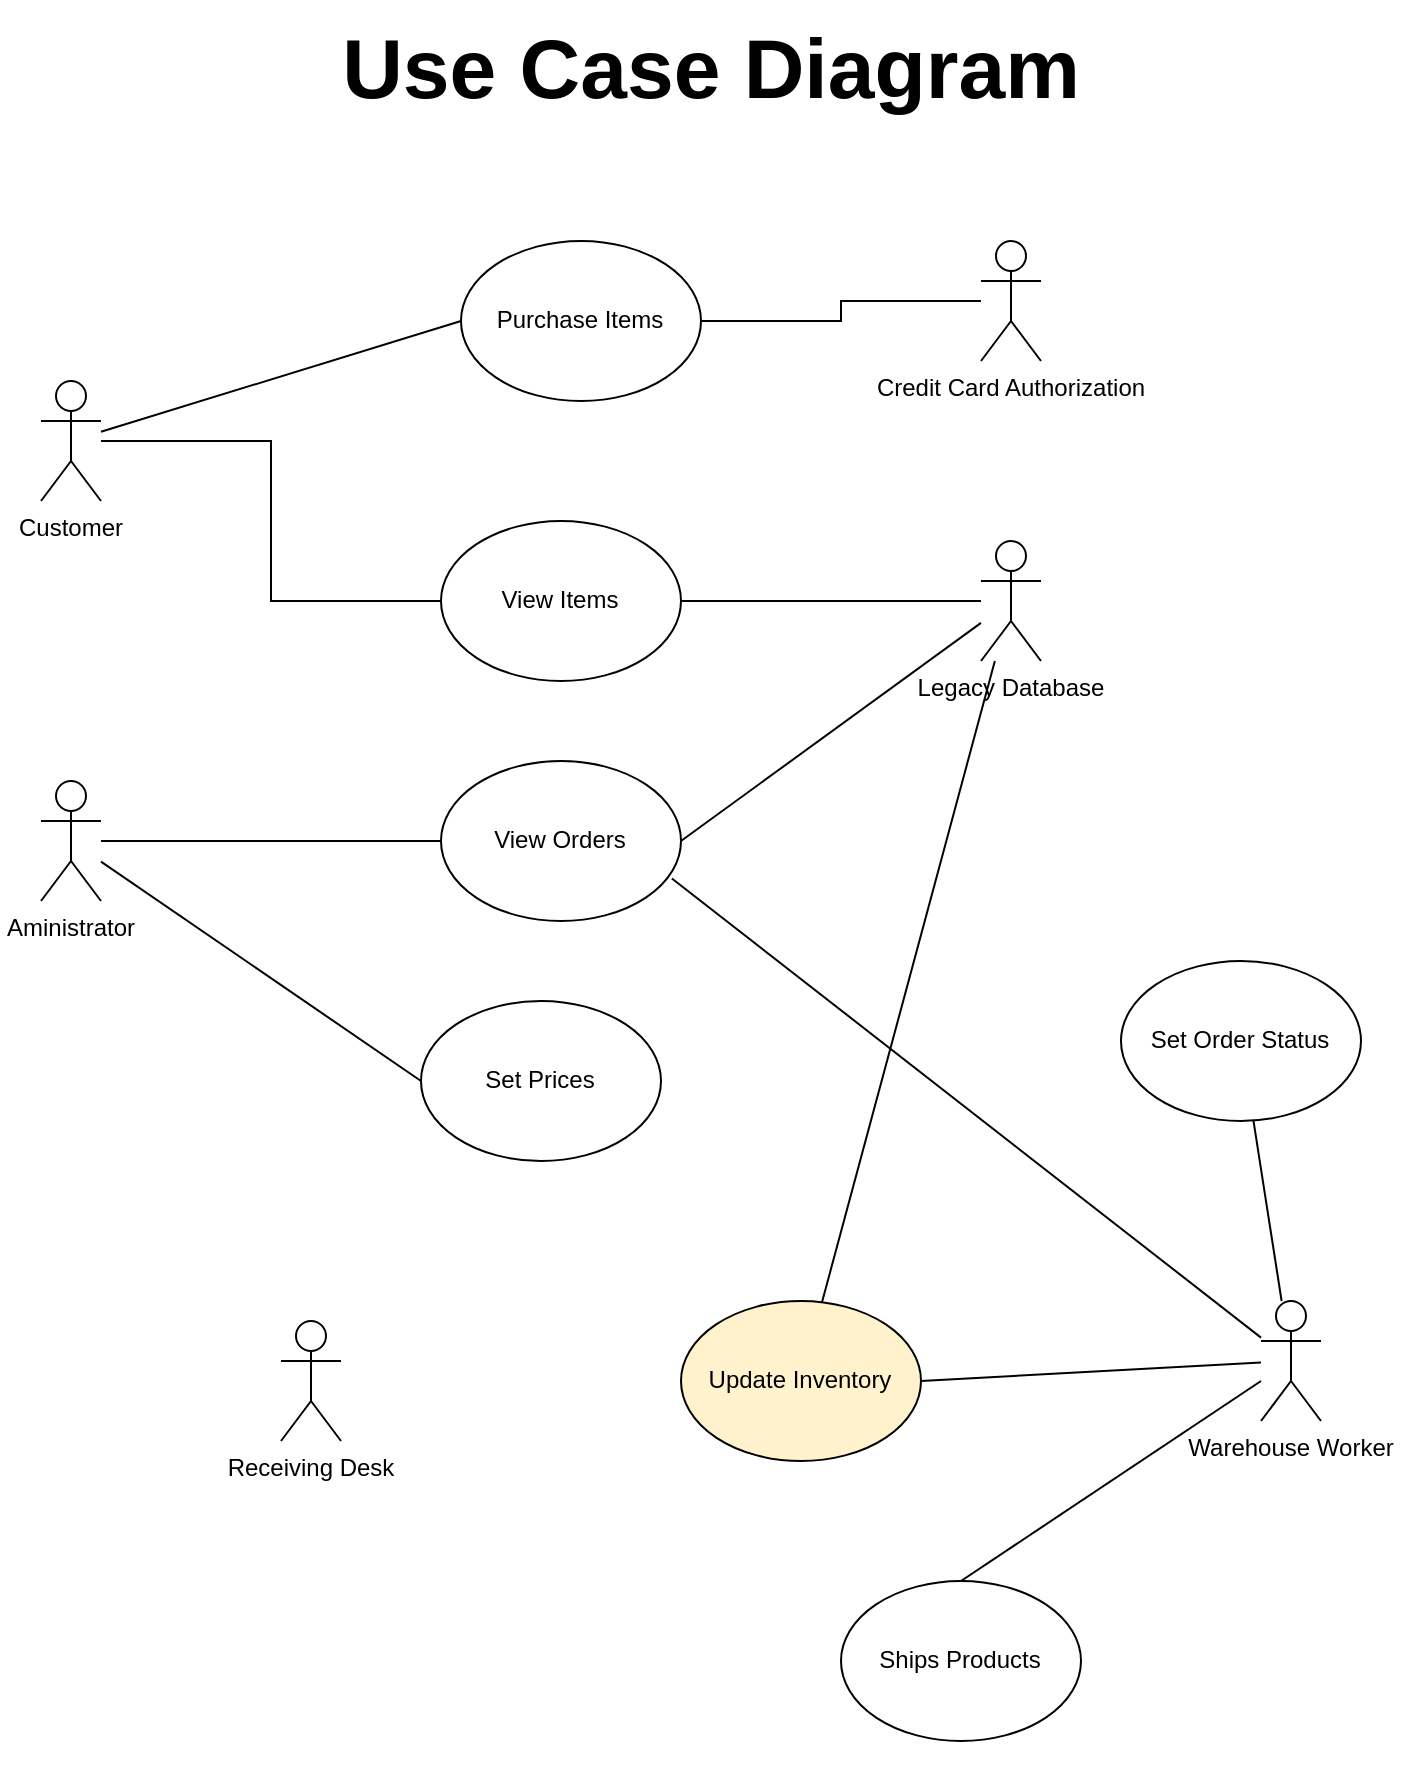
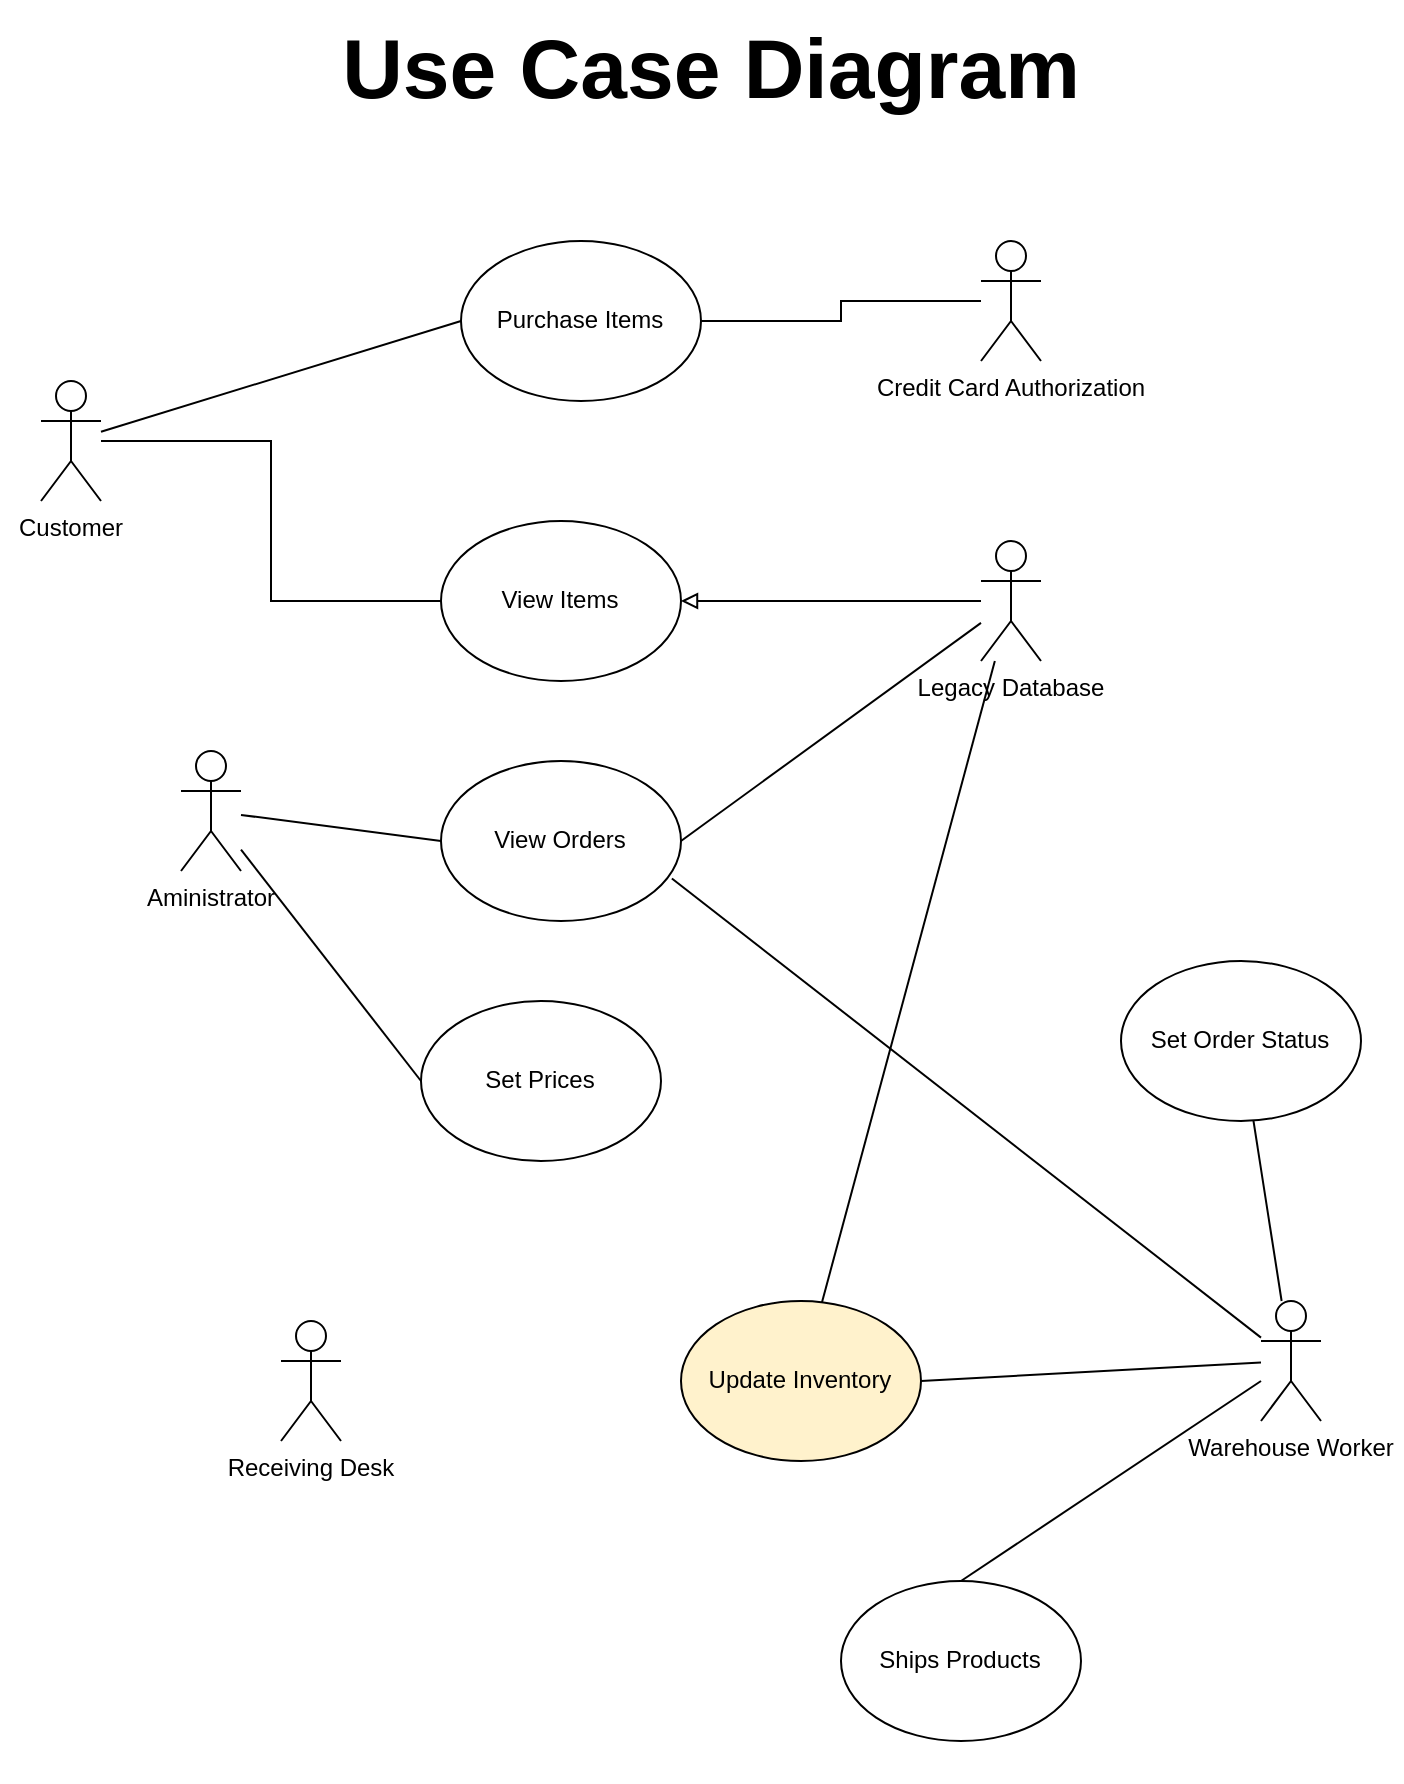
- <mxCell id="9" style="rounded=0;orthogonalLoop=1;jettySize=auto;html=1;entryX=1;entryY=0.5;entryDx=0;entryDy=0;endArrow=none;endFill=0;" edge="1" parent="1" source="11" target="2"><mxGeometry relative="1" as="geometry" /></mxCell>
+ <mxCell id="9" style="rounded=0;orthogonalLoop=1;jettySize=auto;html=1;entryX=1;entryY=0.5;entryDx=0;entryDy=0;endArrow=block;endFill=0;" edge="1" parent="1" source="11" target="2"><mxGeometry relative="1" as="geometry" /></mxCell>
- <mxCell id="15" value="Aministrator" style="shape=umlActor;verticalLabelPosition=bottom;verticalAlign=top;html=1;outlineConnect=0;" vertex="1" parent="1"><mxGeometry x="20" y="390" width="30" height="60" as="geometry" /></mxCell>
+ <mxCell id="15" value="Aministrator" style="shape=umlActor;verticalLabelPosition=bottom;verticalAlign=top;html=1;outlineConnect=0;" vertex="1" parent="1"><mxGeometry x="90" y="375" width="30" height="60" as="geometry" /></mxCell>
